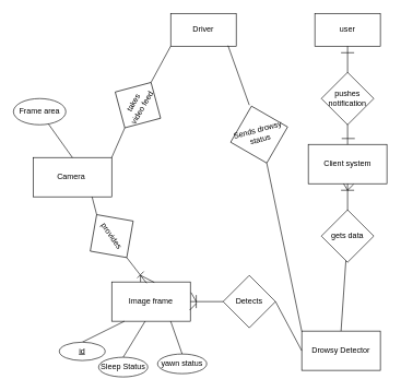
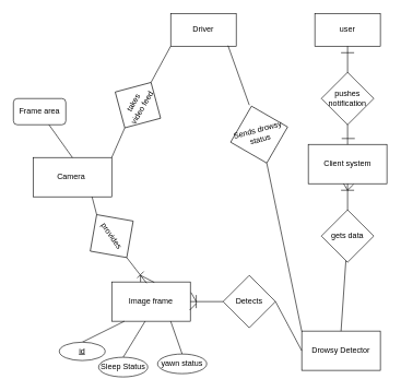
- <mxCell id="5" value="Frame area" style="ellipse;whiteSpace=wrap;html=1;" vertex="1" parent="1"><mxGeometry x="20" y="150" width="80" height="40" as="geometry" /></mxCell>
+ <mxCell id="5" value="Frame area" style="whiteSpace=wrap;html=1;rounded=1;" vertex="1" parent="1"><mxGeometry x="20" y="150" width="80" height="40" as="geometry" /></mxCell>
